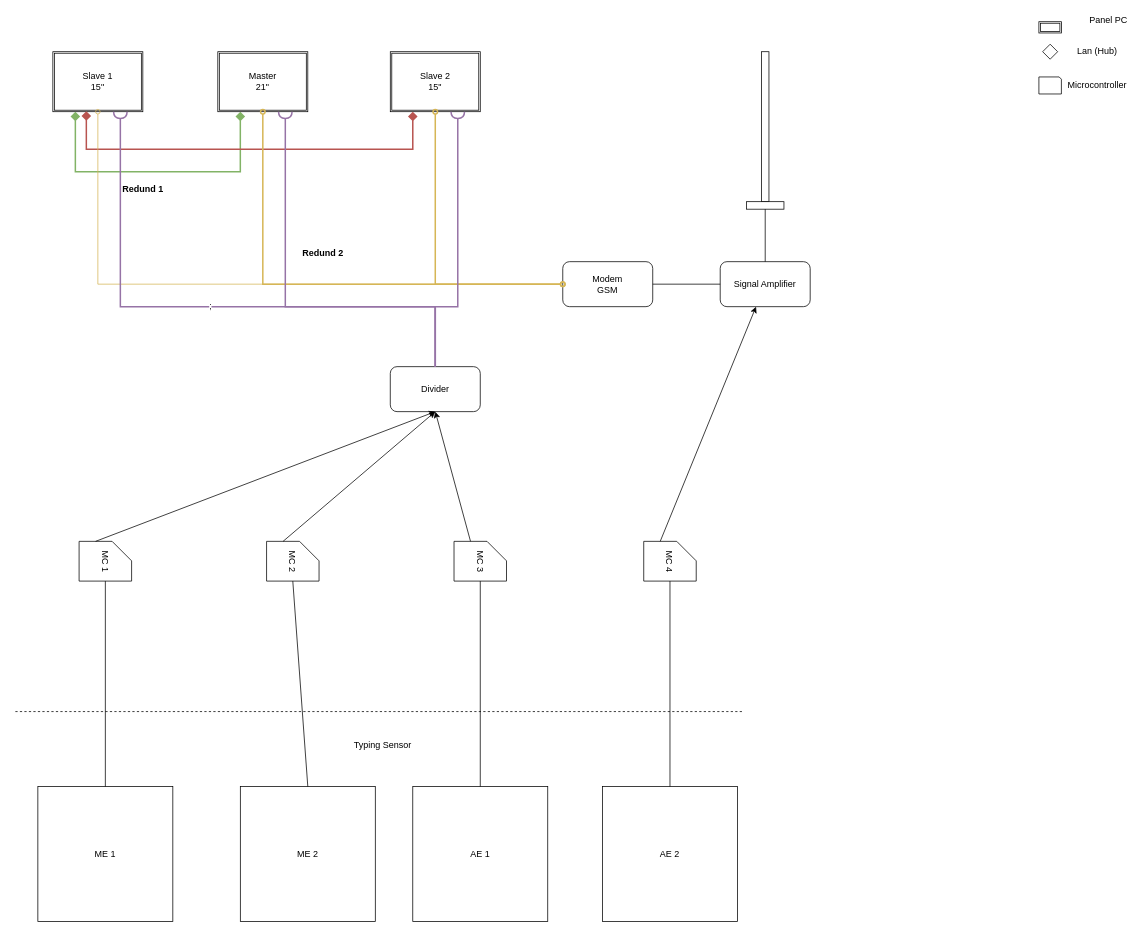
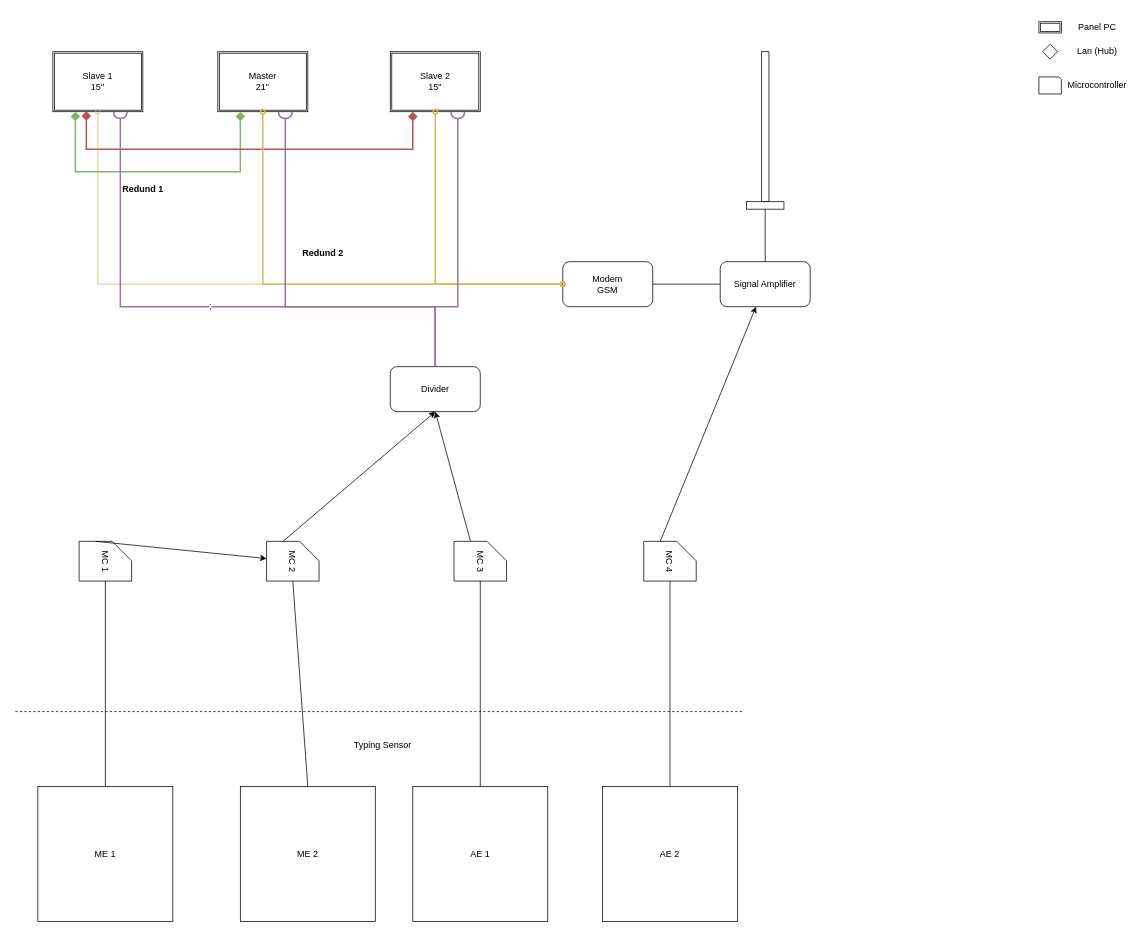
- <mxCell id="12" value="Panel PC" style="text;html=1;strokeColor=none;fillColor=none;align=center;verticalAlign=middle;whiteSpace=wrap;rounded=0;" parent="1" vertex="1"><mxGeometry x="1448" y="10.5" width="60" height="30" as="geometry" /></mxCell>
+ <mxCell id="12" value="Panel PC" style="text;html=1;strokeColor=none;fillColor=none;align=center;verticalAlign=middle;whiteSpace=wrap;rounded=0;" parent="1" vertex="1"><mxGeometry x="1433" y="20.5" width="60" height="30" as="geometry" /></mxCell>
- <mxCell id="39" value="" style="endArrow=classic;html=1;rounded=0;exitX=0;exitY=0;exitDx=0;exitDy=48;exitPerimeter=0;entryX=0.5;entryY=1;entryDx=0;entryDy=0;" edge="1" parent="1" source="13" target="36"><mxGeometry width="50" height="50" relative="1" as="geometry"><mxPoint x="560" y="568" as="sourcePoint" /><mxPoint x="610" y="518" as="targetPoint" /></mxGeometry></mxCell>
+ <mxCell id="39" value="" style="endArrow=classic;html=1;rounded=0;exitX=0;exitY=0;exitDx=0;exitDy=48;exitPerimeter=0;" edge="1" parent="1" source="13" target="14"><mxGeometry width="50" height="50" relative="1" as="geometry"><mxPoint x="560" y="568" as="sourcePoint" /><mxPoint x="610" y="518" as="targetPoint" /></mxGeometry></mxCell>
